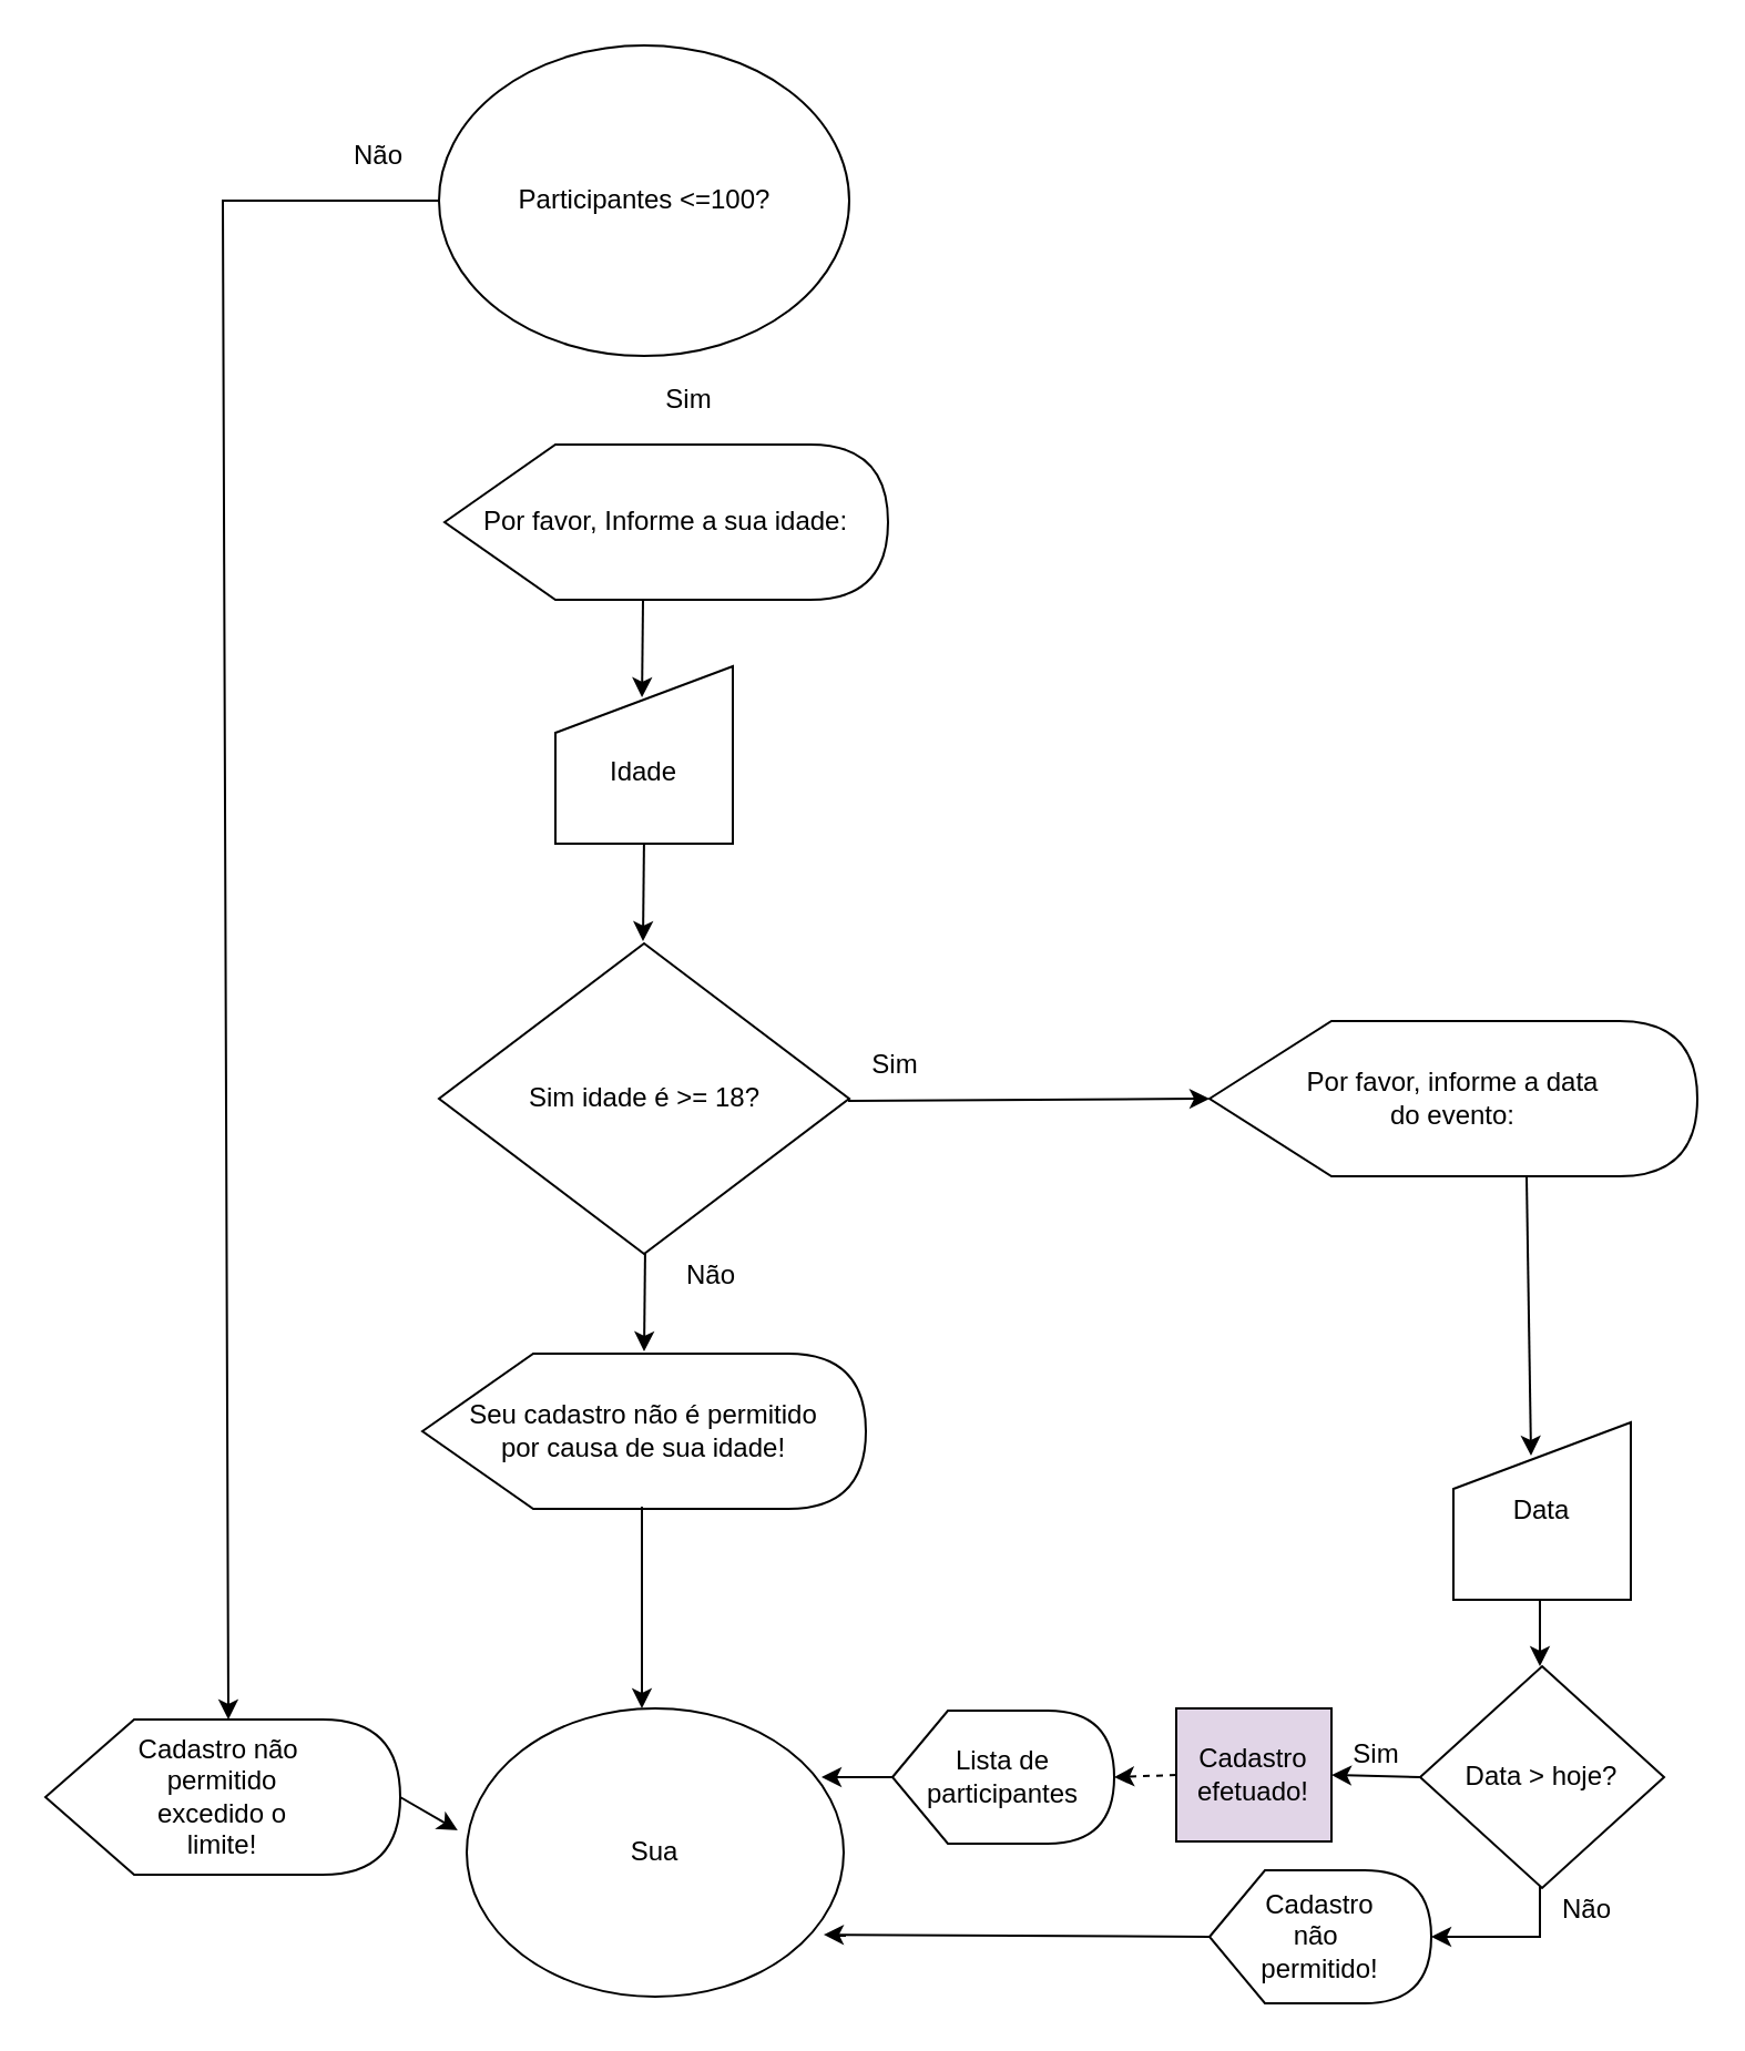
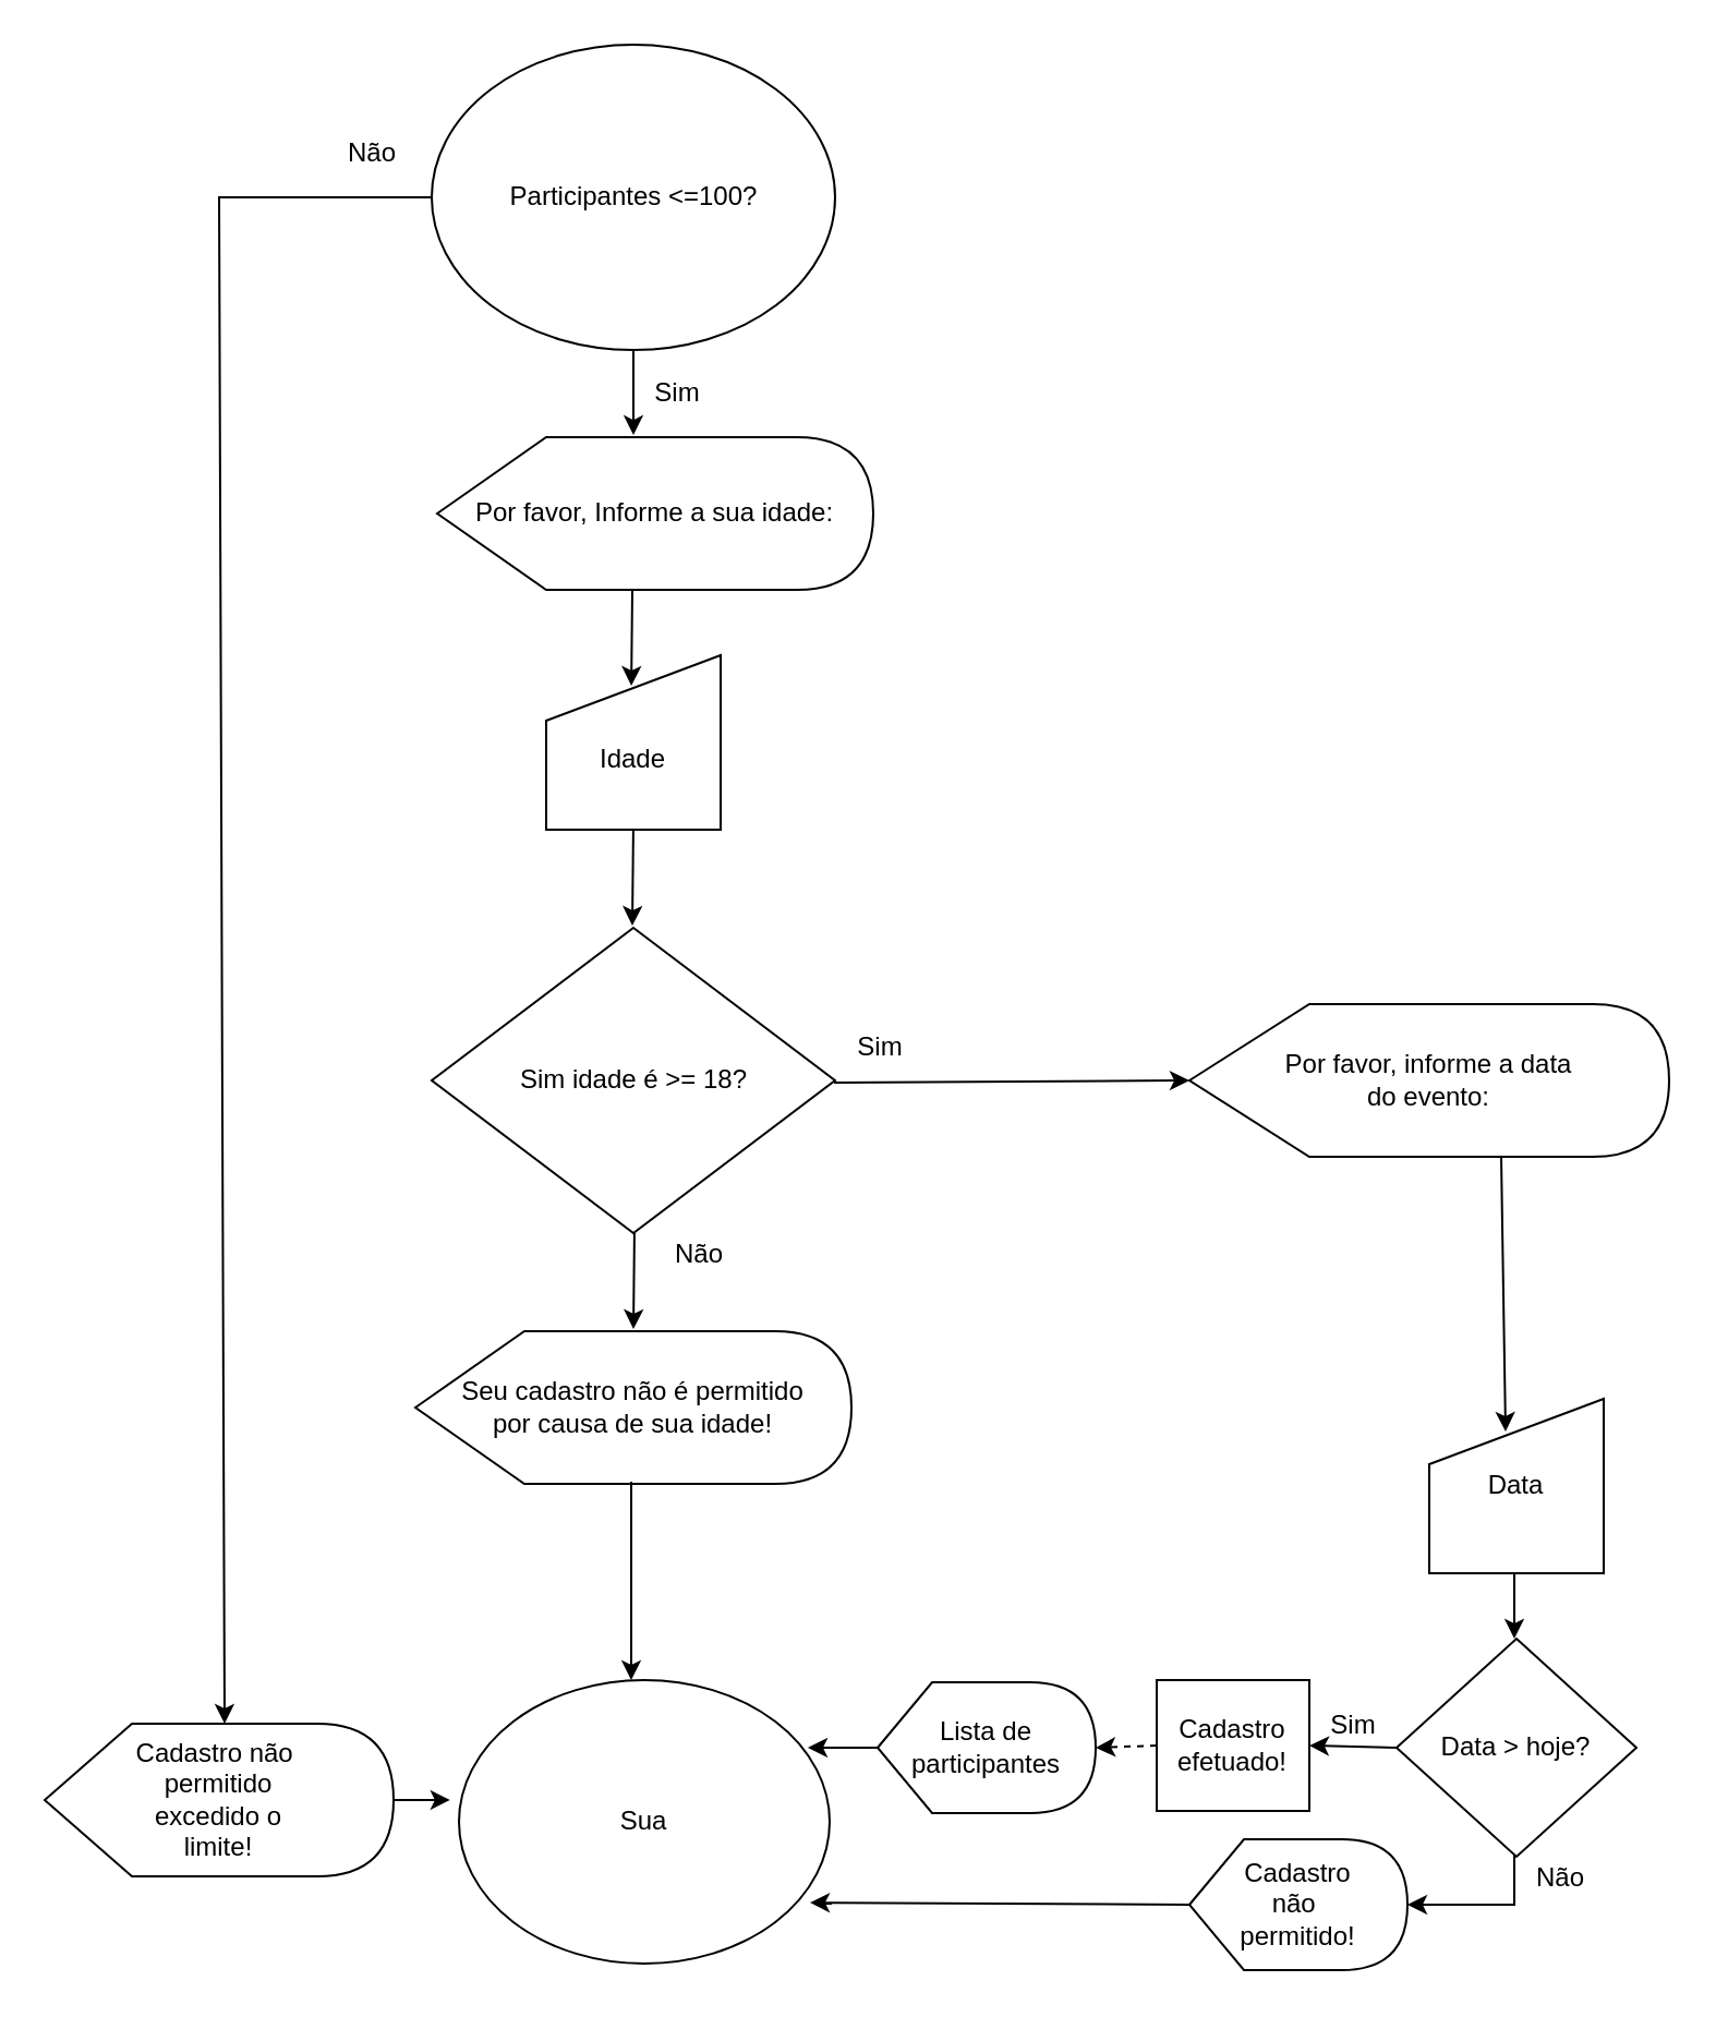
+ <mxCell id="4" value="" style="endArrow=classic;html=1;rounded=0;exitX=0.5;exitY=1;exitDx=0;exitDy=0;entryX=0.45;entryY=-0.014;entryDx=0;entryDy=0;entryPerimeter=0;" parent="1" source="2" target="3" edge="1"><mxGeometry width="50" height="50" relative="1" as="geometry"><mxPoint x="382.5" y="200" as="sourcePoint" /><mxPoint x="290" y="190" as="targetPoint" /></mxGeometry></mxCell>
- <mxCell id="29" value="Cadastro&lt;br&gt;efetuado!" style="rounded=0;whiteSpace=wrap;html=1;fillColor=#e1d5e7;" vertex="1" parent="1"><mxGeometry x="530" y="770" width="70" height="60" as="geometry" /></mxCell>
+ <mxCell id="29" value="Cadastro&lt;br&gt;efetuado!" style="rounded=0;whiteSpace=wrap;html=1;" vertex="1" parent="1"><mxGeometry x="530" y="770" width="70" height="60" as="geometry" /></mxCell>
- <mxCell id="34" value="Cadastro não&amp;nbsp;&lt;br&gt;permitido&lt;br&gt;excedido o&lt;br&gt;limite!" style="shape=display;whiteSpace=wrap;html=1;" vertex="1" parent="1"><mxGeometry x="20" y="775" width="160" height="70" as="geometry" /></mxCell>
+ <mxCell id="34" value="Cadastro não&amp;nbsp;&lt;br&gt;permitido&lt;br&gt;excedido o&lt;br&gt;limite!" style="shape=display;whiteSpace=wrap;html=1;" vertex="1" parent="1"><mxGeometry x="20" y="790" width="160" height="70" as="geometry" /></mxCell>
